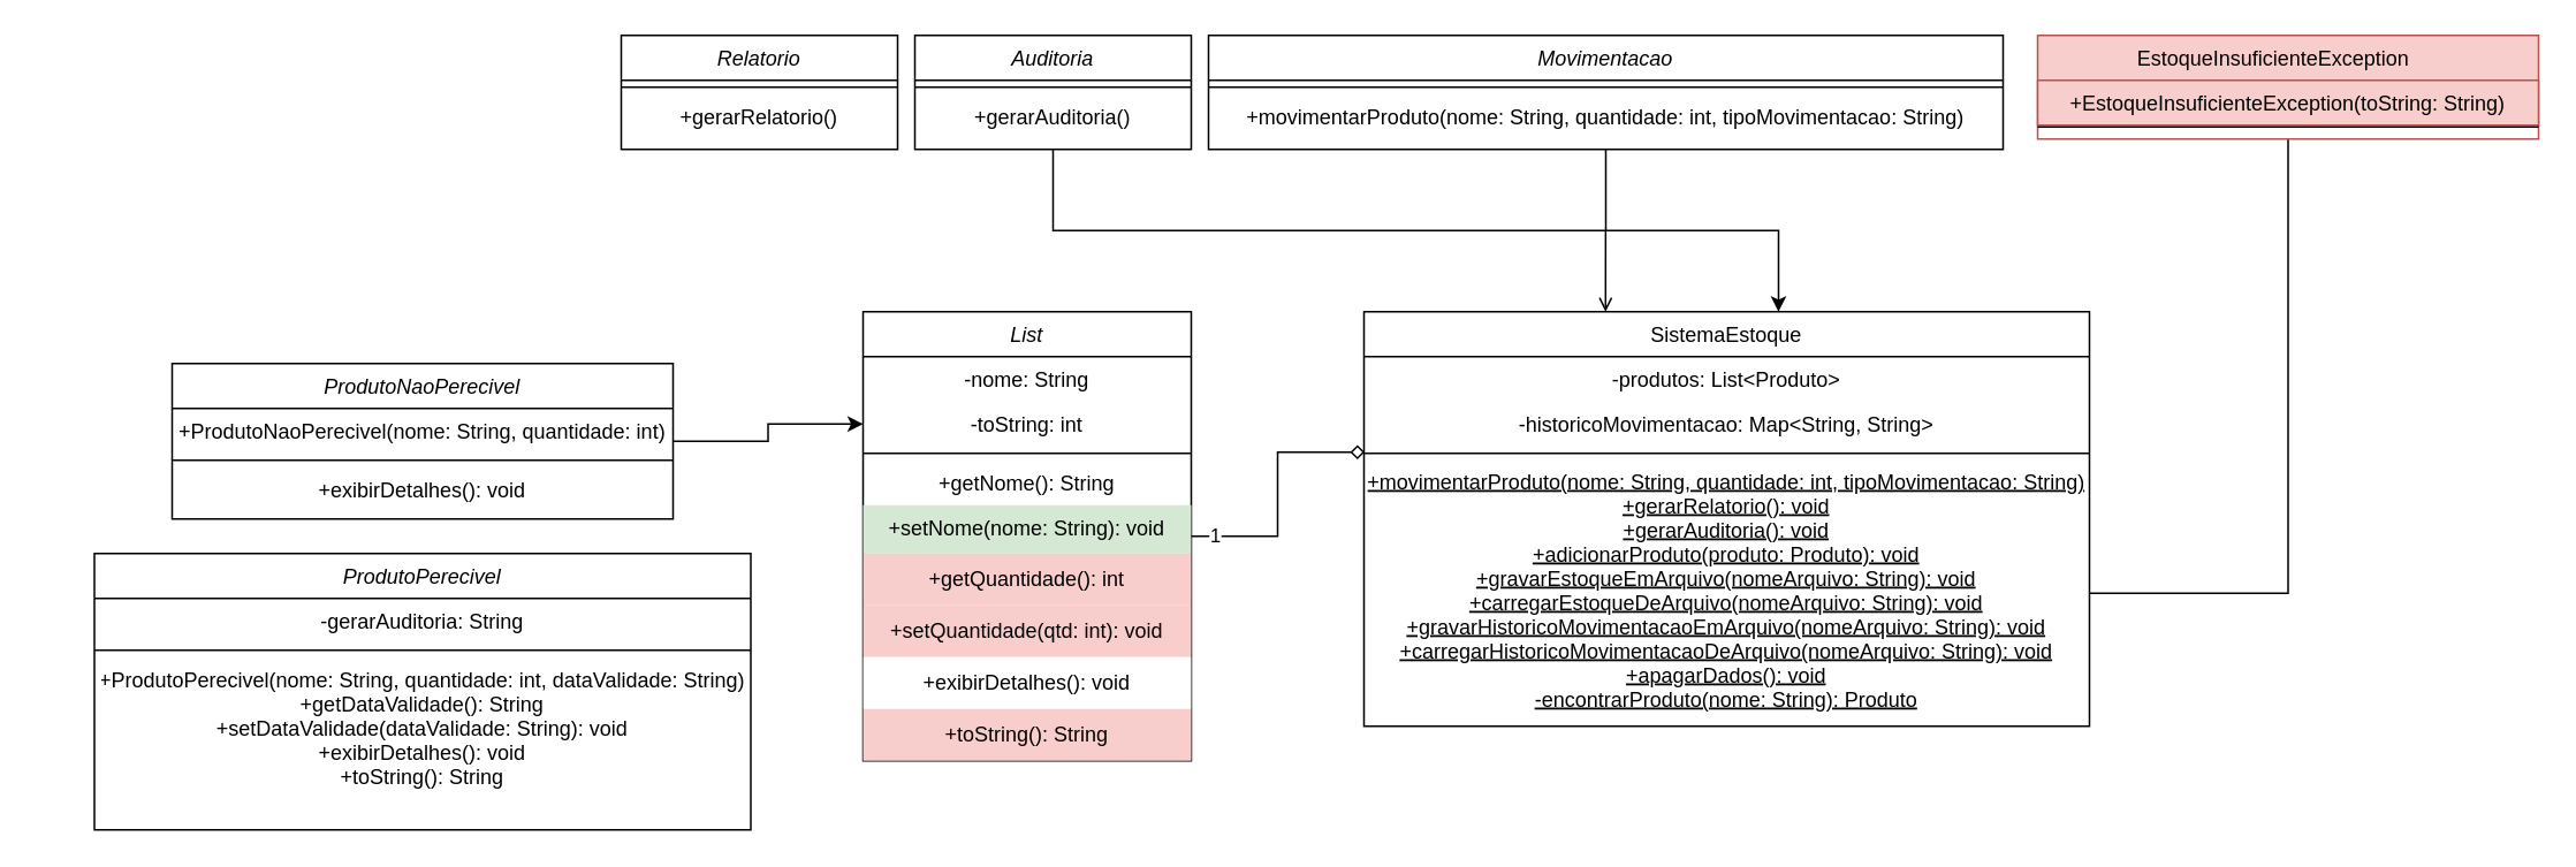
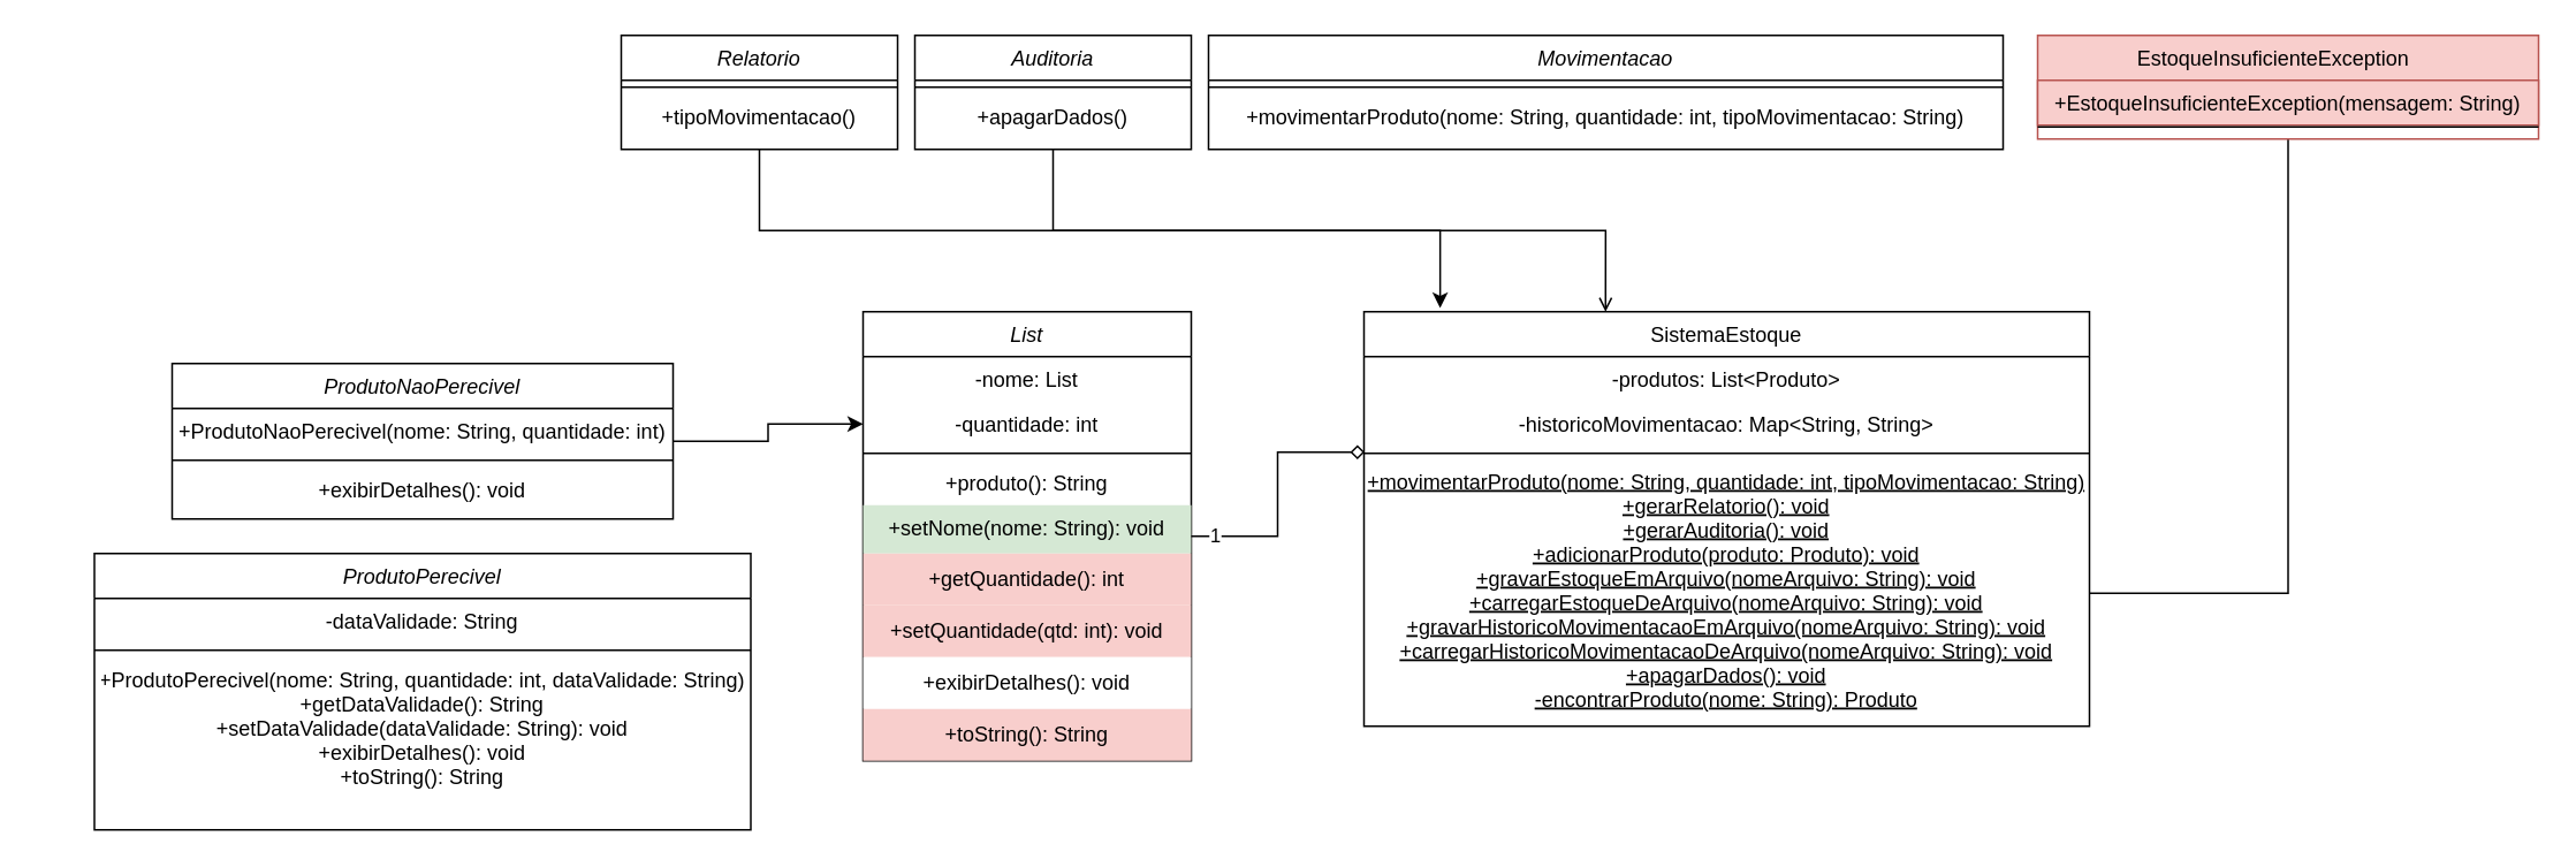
- <mxCell id="19" value="+EstoqueInsuficienteException(toString: String)" style="text;align=center;verticalAlign=top;spacingLeft=4;spacingRight=4;overflow=hidden;rotatable=0;points=[[0,0.5],[1,0.5]];portConstraint=eastwest;fillColor=#f8cecc;strokeColor=#b85450;" parent="18" vertex="1"><mxGeometry y="26" width="290" height="26" as="geometry" /></mxCell>
+ <mxCell id="19" value="+EstoqueInsuficienteException(mensagem: String)" style="text;align=center;verticalAlign=top;spacingLeft=4;spacingRight=4;overflow=hidden;rotatable=0;points=[[0,0.5],[1,0.5]];portConstraint=eastwest;fillColor=#f8cecc;strokeColor=#b85450;" parent="18" vertex="1"><mxGeometry y="26" width="290" height="26" as="geometry" /></mxCell>
- <mxCell id="37" value=" +gerarRelatorio() " style="text;align=center;verticalAlign=top;spacingLeft=4;spacingRight=4;overflow=hidden;rotatable=0;points=[[0,0.5],[1,0.5]];portConstraint=eastwest;" vertex="1" parent="35"><mxGeometry y="34" width="160" height="26" as="geometry" /></mxCell>
+ <mxCell id="37" value=" +tipoMovimentacao() " style="text;align=center;verticalAlign=top;spacingLeft=4;spacingRight=4;overflow=hidden;rotatable=0;points=[[0,0.5],[1,0.5]];portConstraint=eastwest;" vertex="1" parent="35"><mxGeometry y="34" width="160" height="26" as="geometry" /></mxCell>
- <mxCell id="25" value="+gerarAuditoria()" style="text;align=center;verticalAlign=top;spacingLeft=4;spacingRight=4;overflow=hidden;rotatable=0;points=[[0,0.5],[1,0.5]];portConstraint=eastwest;" vertex="1" parent="23"><mxGeometry y="34" width="160" height="26" as="geometry" /></mxCell>
+ <mxCell id="25" value="+apagarDados()" style="text;align=center;verticalAlign=top;spacingLeft=4;spacingRight=4;overflow=hidden;rotatable=0;points=[[0,0.5],[1,0.5]];portConstraint=eastwest;" vertex="1" parent="23"><mxGeometry y="34" width="160" height="26" as="geometry" /></mxCell>
+ <mxCell id="34" style="edgeStyle=orthogonalEdgeStyle;rounded=0;orthogonalLoop=1;jettySize=auto;html=1;exitX=0.5;exitY=1;exitDx=0;exitDy=0;entryX=0.105;entryY=-0.009;entryDx=0;entryDy=0;entryPerimeter=0;" edge="1" parent="1" source="35" target="12"><mxGeometry relative="1" as="geometry" /></mxCell>
- <mxCell id="45" style="edgeStyle=orthogonalEdgeStyle;rounded=0;orthogonalLoop=1;jettySize=auto;html=1;exitX=0.5;exitY=1;exitDx=0;exitDy=0;" edge="1" parent="1" source="31" target="12"><mxGeometry relative="1" as="geometry"><Array as="points"><mxPoint x="895" y="133" /><mxPoint x="995" y="133" /></Array></mxGeometry></mxCell>
- <mxCell id="3" value="-nome: String" style="text;align=center;verticalAlign=top;spacingLeft=4;spacingRight=4;overflow=hidden;rotatable=0;points=[[0,0.5],[1,0.5]];portConstraint=eastwest;" parent="2" vertex="1"><mxGeometry y="26" width="190" height="26" as="geometry" /></mxCell>
+ <mxCell id="3" value="-nome: List" style="text;align=center;verticalAlign=top;spacingLeft=4;spacingRight=4;overflow=hidden;rotatable=0;points=[[0,0.5],[1,0.5]];portConstraint=eastwest;" parent="2" vertex="1"><mxGeometry y="26" width="190" height="26" as="geometry" /></mxCell>
- <mxCell id="4" value="-toString: int" style="text;align=center;verticalAlign=top;spacingLeft=4;spacingRight=4;overflow=hidden;rotatable=0;points=[[0,0.5],[1,0.5]];portConstraint=eastwest;rounded=0;shadow=0;html=0;" parent="2" vertex="1"><mxGeometry y="52" width="190" height="26" as="geometry" /></mxCell>
+ <mxCell id="4" value="-quantidade: int" style="text;align=center;verticalAlign=top;spacingLeft=4;spacingRight=4;overflow=hidden;rotatable=0;points=[[0,0.5],[1,0.5]];portConstraint=eastwest;rounded=0;shadow=0;html=0;" parent="2" vertex="1"><mxGeometry y="52" width="190" height="26" as="geometry" /></mxCell>
- <mxCell id="6" value="+getNome(): String" style="text;align=center;verticalAlign=top;spacingLeft=4;spacingRight=4;overflow=hidden;rotatable=0;points=[[0,0.5],[1,0.5]];portConstraint=eastwest;" parent="2" vertex="1"><mxGeometry y="86" width="190" height="26" as="geometry" /></mxCell>
+ <mxCell id="6" value="+produto(): String" style="text;align=center;verticalAlign=top;spacingLeft=4;spacingRight=4;overflow=hidden;rotatable=0;points=[[0,0.5],[1,0.5]];portConstraint=eastwest;" parent="2" vertex="1"><mxGeometry y="86" width="190" height="26" as="geometry" /></mxCell>
- <mxCell id="27" value=" -gerarAuditoria: String" style="text;align=center;verticalAlign=top;spacingLeft=4;spacingRight=4;overflow=hidden;rotatable=0;points=[[0,0.5],[1,0.5]];portConstraint=eastwest;" vertex="1" parent="26"><mxGeometry y="26" width="380" height="26" as="geometry" /></mxCell>
+ <mxCell id="27" value=" -dataValidade: String" style="text;align=center;verticalAlign=top;spacingLeft=4;spacingRight=4;overflow=hidden;rotatable=0;points=[[0,0.5],[1,0.5]];portConstraint=eastwest;" vertex="1" parent="26"><mxGeometry y="26" width="380" height="26" as="geometry" /></mxCell>
